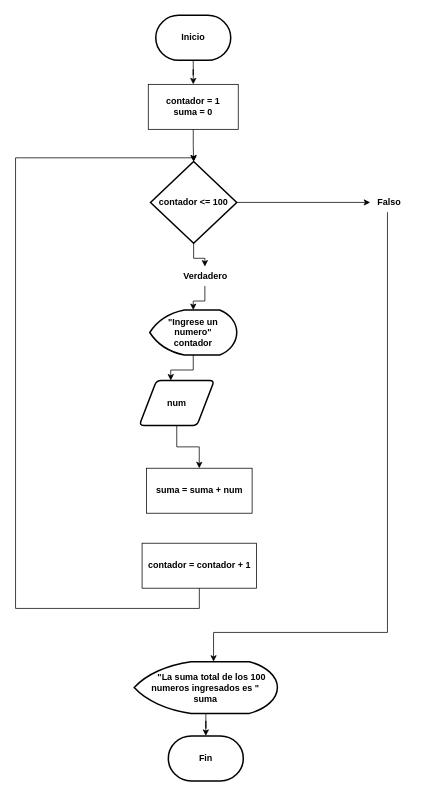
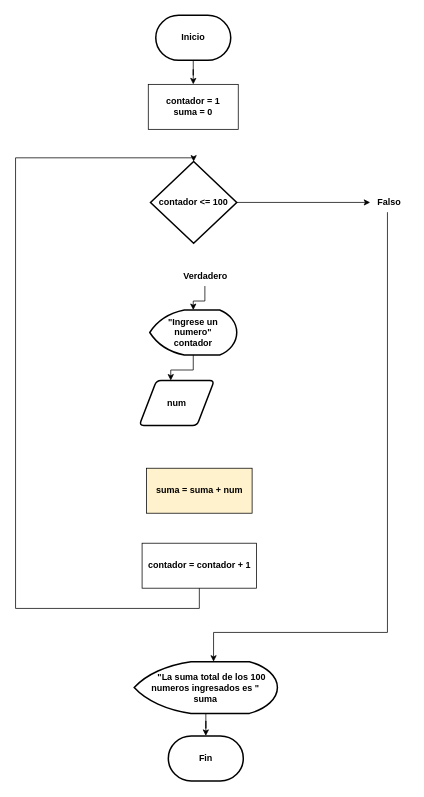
- <mxCell id="18" style="edgeStyle=orthogonalEdgeStyle;rounded=0;orthogonalLoop=1;jettySize=auto;html=1;exitX=0.5;exitY=1;exitDx=0;exitDy=0;entryX=0.5;entryY=0;entryDx=0;entryDy=0;entryPerimeter=0;" edge="1" parent="1" source="3" target="14"><mxGeometry relative="1" as="geometry" /></mxCell>
- <mxCell id="12" style="edgeStyle=orthogonalEdgeStyle;rounded=0;orthogonalLoop=1;jettySize=auto;html=1;exitX=0.5;exitY=1;exitDx=0;exitDy=0;exitPerimeter=0;" edge="1" parent="1" source="14" target="16"><mxGeometry relative="1" as="geometry" /></mxCell>
- <mxCell id="5" style="edgeStyle=orthogonalEdgeStyle;rounded=0;orthogonalLoop=1;jettySize=auto;html=1;" edge="1" parent="1" source="6" target="4"><mxGeometry relative="1" as="geometry" /></mxCell>
- <mxCell id="4" value="&lt;b&gt;suma = suma + num&lt;/b&gt;" style="rounded=0;whiteSpace=wrap;html=1;" vertex="1" parent="1"><mxGeometry x="194.5" y="624" width="141" height="60" as="geometry" /></mxCell>
+ <mxCell id="4" value="&lt;b&gt;suma = suma + num&lt;/b&gt;" style="rounded=0;whiteSpace=wrap;html=1;fillColor=#fff2cc;" vertex="1" parent="1"><mxGeometry x="194.5" y="624" width="141" height="60" as="geometry" /></mxCell>
